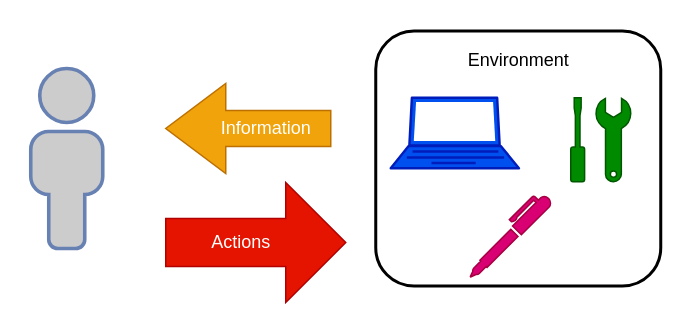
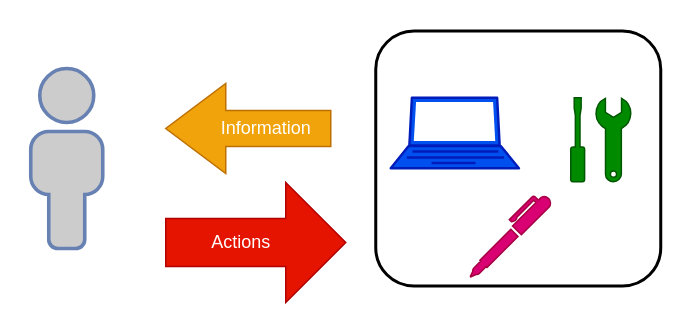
- <mxCell id="9" value="Environment" style="text;html=1;resizable=0;autosize=1;align=center;verticalAlign=middle;points=[];strokeColor=none;rounded=0;fontColor=#000000;fontStyle=0" parent="1" vertex="1"><mxGeometry x="305" y="30" width="80" height="20" as="geometry" /></mxCell>
